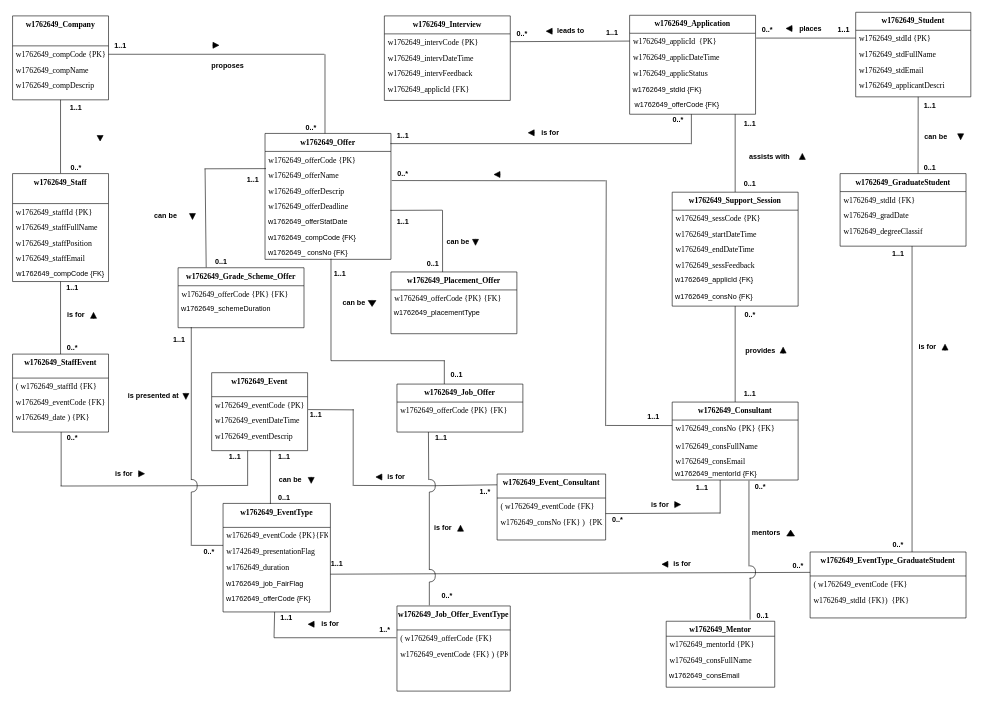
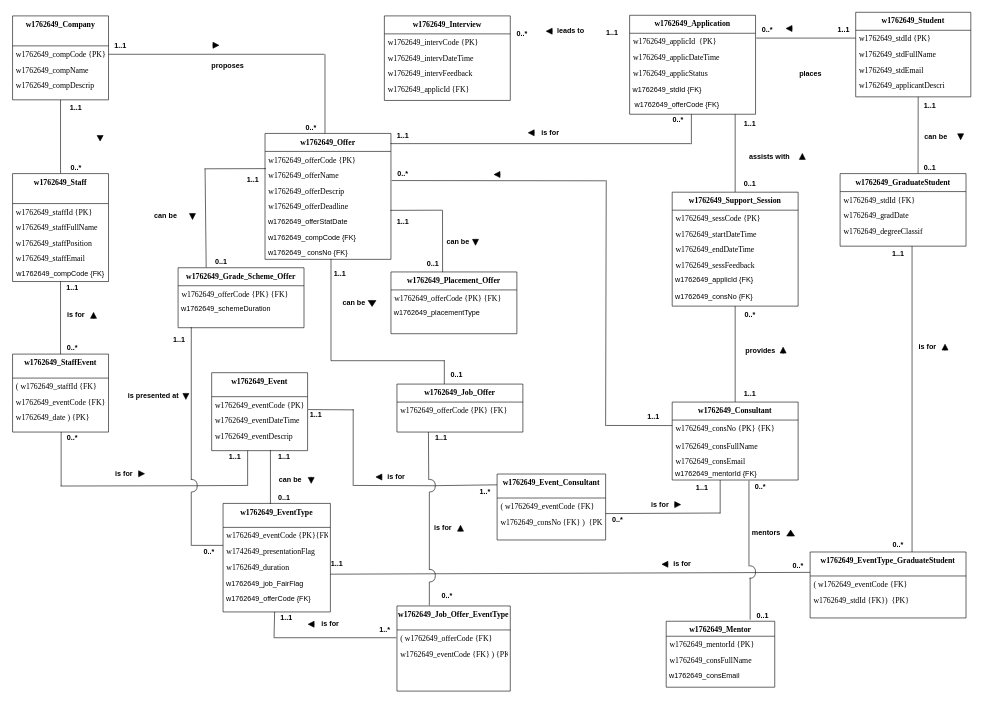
- <mxCell id="166" value="&lt;b&gt;places&lt;/b&gt;" style="text;html=1;strokeColor=none;fillColor=none;align=center;verticalAlign=middle;whiteSpace=wrap;rounded=0;" parent="1" vertex="1"><mxGeometry x="1324" y="36.5" width="54" height="20" as="geometry" /></mxCell>
+ <mxCell id="166" value="&lt;b&gt;places&lt;/b&gt;" style="text;html=1;strokeColor=none;fillColor=none;align=center;verticalAlign=middle;whiteSpace=wrap;rounded=0;" parent="1" vertex="1"><mxGeometry x="1324" y="111.5" width="54" height="20" as="geometry" /></mxCell>
- <mxCell id="59" value="" style="endArrow=none;html=1;entryX=1;entryY=0.5;entryDx=0;entryDy=0;exitX=0;exitY=0.5;exitDx=0;exitDy=0;" parent="1" source="61" target="55" edge="1"><mxGeometry width="50" height="50" relative="1" as="geometry"><mxPoint x="1079" y="68" as="sourcePoint" /><mxPoint x="829" y="6" as="targetPoint" /></mxGeometry></mxCell>
